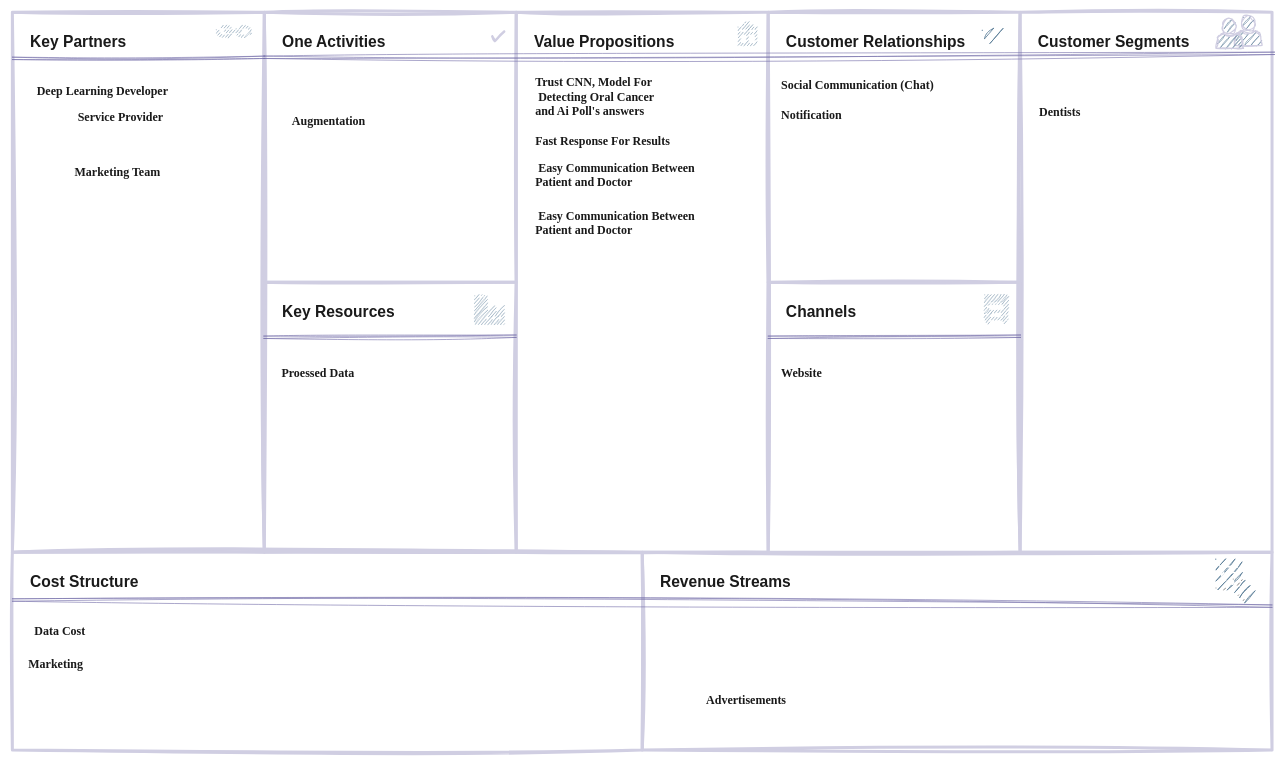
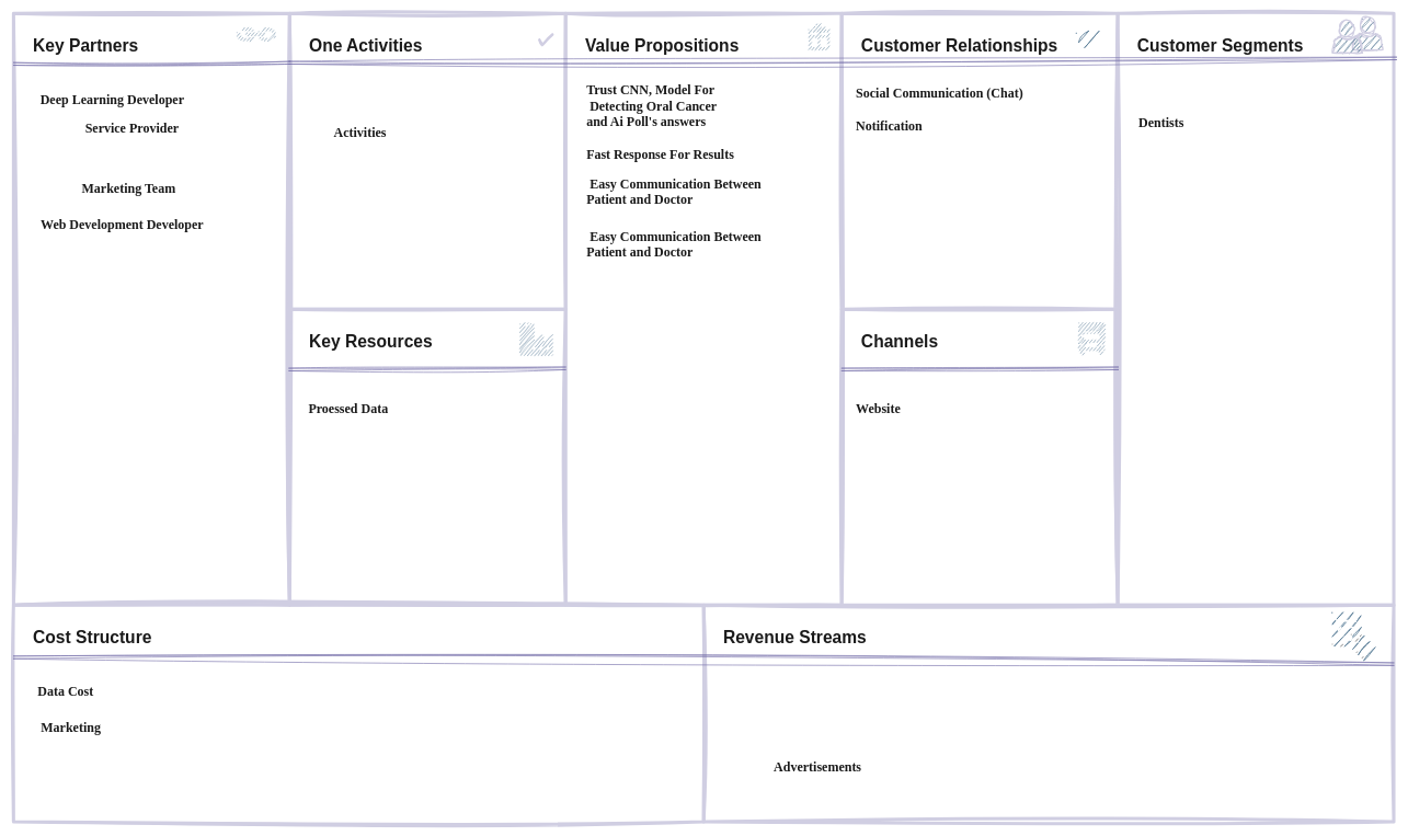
- <mxCell id="29" value="&lt;div style=&quot;direction: rtl;&quot;&gt;Augmentation&lt;/div&gt;" style="text;html=1;align=center;verticalAlign=middle;resizable=0;points=[];autosize=1;strokeColor=none;fillColor=none;fontSize=20;fontFamily=Architects Daughter;labelBackgroundColor=none;fontColor=#1A1A1A;fontStyle=1" vertex="1" parent="1"><mxGeometry x="477" y="180" width="140" height="40" as="geometry" /></mxCell>
+ <mxCell id="29" value="&lt;div style=&quot;direction: rtl;&quot;&gt;Activities&lt;/div&gt;" style="text;html=1;align=center;verticalAlign=middle;resizable=0;points=[];autosize=1;strokeColor=none;fillColor=none;fontSize=20;fontFamily=Architects Daughter;labelBackgroundColor=none;fontColor=#1A1A1A;fontStyle=1" vertex="1" parent="1"><mxGeometry x="477" y="180" width="140" height="40" as="geometry" /></mxCell>
+ <mxCell id="27" value="Web Development Developer" style="text;html=1;align=center;verticalAlign=middle;resizable=0;points=[];autosize=1;strokeColor=none;fillColor=none;fontSize=20;fontFamily=Architects Daughter;labelBackgroundColor=none;fontColor=#1A1A1A;fontStyle=1" vertex="1" parent="1"><mxGeometry x="40" y="320" width="290" height="40" as="geometry" /></mxCell>
- <mxCell id="43" value="&lt;div style=&quot;direction: rtl;&quot;&gt;Marketing&lt;/div&gt;" style="text;html=1;align=left;verticalAlign=middle;resizable=0;points=[];autosize=1;strokeColor=none;fillColor=none;fontSize=20;fontFamily=Architects Daughter;labelBackgroundColor=none;fontColor=#1A1A1A;fontStyle=1" vertex="1" parent="1"><mxGeometry x="45" y="1086" width="120" height="40" as="geometry" /></mxCell>
+ <mxCell id="43" value="&lt;div style=&quot;direction: rtl;&quot;&gt;Marketing&lt;/div&gt;" style="text;html=1;align=left;verticalAlign=middle;resizable=0;points=[];autosize=1;strokeColor=none;fillColor=none;fontSize=20;fontFamily=Architects Daughter;labelBackgroundColor=none;fontColor=#1A1A1A;fontStyle=1" vertex="1" parent="1"><mxGeometry x="60" y="1086" width="120" height="40" as="geometry" /></mxCell>
